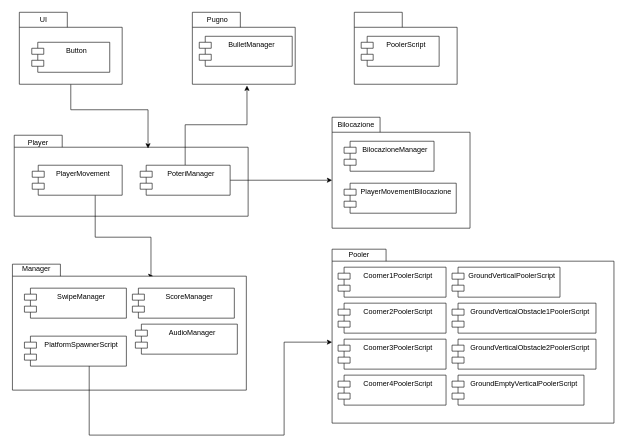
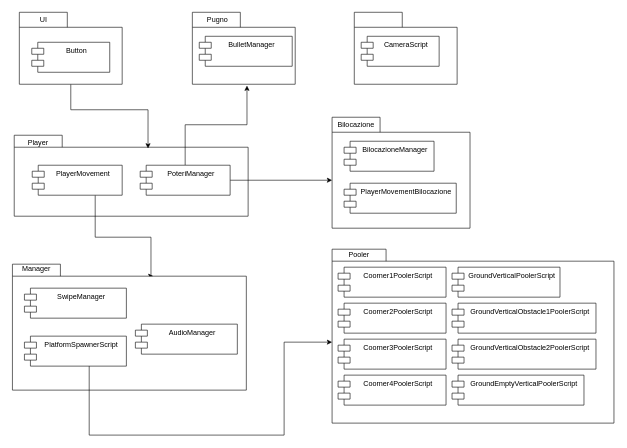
- <mxCell id="31" value="PoolerScript" style="shape=module;align=left;spacingLeft=20;align=center;verticalAlign=top;" vertex="1" parent="1"><mxGeometry x="601.5" y="60" width="130" height="50" as="geometry" /></mxCell>
+ <mxCell id="31" value="CameraScript" style="shape=module;align=left;spacingLeft=20;align=center;verticalAlign=top;" vertex="1" parent="1"><mxGeometry x="601.5" y="60" width="130" height="50" as="geometry" /></mxCell>
- <mxCell id="27" value="ScoreManager" style="shape=module;align=left;spacingLeft=20;align=center;verticalAlign=top;" vertex="1" parent="1"><mxGeometry x="220" y="480" width="170" height="50" as="geometry" /></mxCell>
